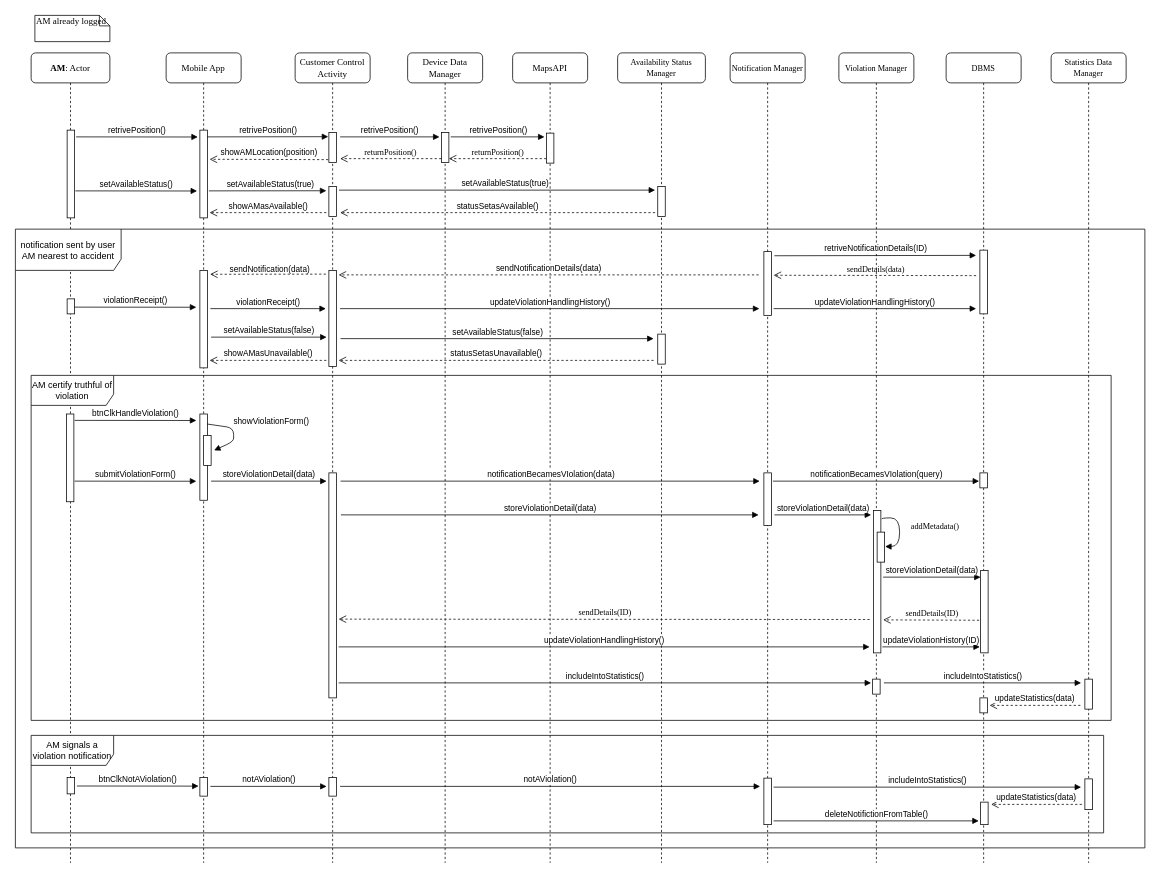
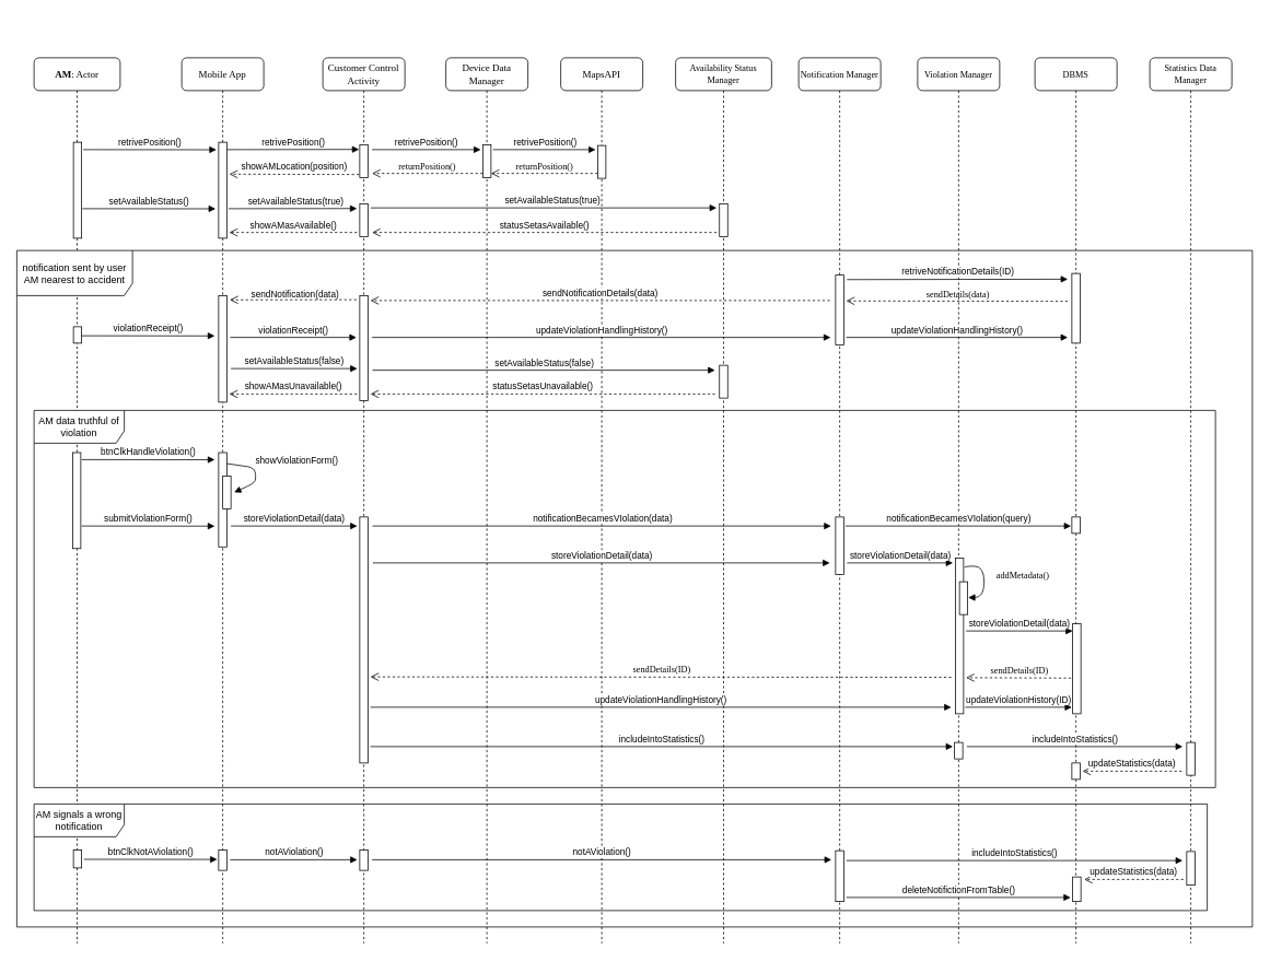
- <mxCell id="24" value="AM already logged" style="shape=note;whiteSpace=wrap;html=1;size=14;verticalAlign=top;align=left;spacingTop=-6;rounded=0;shadow=0;comic=0;labelBackgroundColor=none;strokeWidth=1;fontFamily=Verdana;fontSize=12" vertex="1" parent="1"><mxGeometry x="46" y="20" width="100" height="35" as="geometry" /></mxCell>
- <mxCell id="93" value="&lt;div&gt;AM certify truthful of violation&lt;br&gt;&lt;/div&gt;" style="shape=umlFrame;whiteSpace=wrap;html=1;width=110;height=40;" vertex="1" parent="1"><mxGeometry x="41" y="500" width="1440" height="460" as="geometry" /></mxCell>
+ <mxCell id="93" value="&lt;div&gt;AM data truthful of violation&lt;br&gt;&lt;/div&gt;" style="shape=umlFrame;whiteSpace=wrap;html=1;width=110;height=40;" vertex="1" parent="1"><mxGeometry x="41" y="500" width="1440" height="460" as="geometry" /></mxCell>
- <mxCell id="94" value="&lt;div&gt;AM signals a violation notification&lt;br&gt;&lt;/div&gt;" style="shape=umlFrame;whiteSpace=wrap;html=1;width=110;height=40;" vertex="1" parent="1"><mxGeometry x="41" y="980" width="1430" height="130" as="geometry" /></mxCell>
+ <mxCell id="94" value="&lt;div&gt;AM signals a wrong notification&lt;br&gt;&lt;/div&gt;" style="shape=umlFrame;whiteSpace=wrap;html=1;width=110;height=40;" vertex="1" parent="1"><mxGeometry x="41" y="980" width="1430" height="130" as="geometry" /></mxCell>
